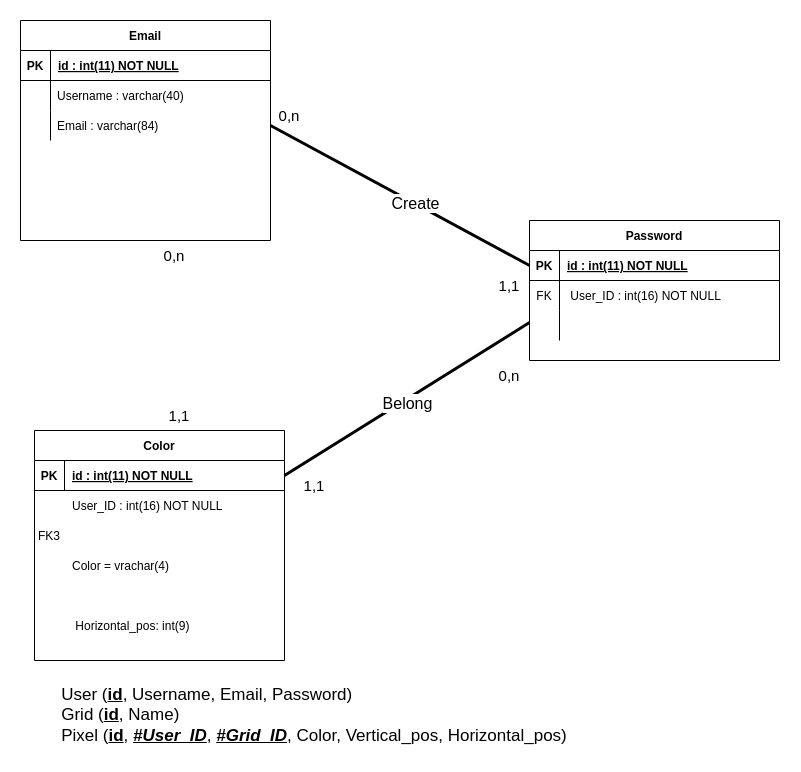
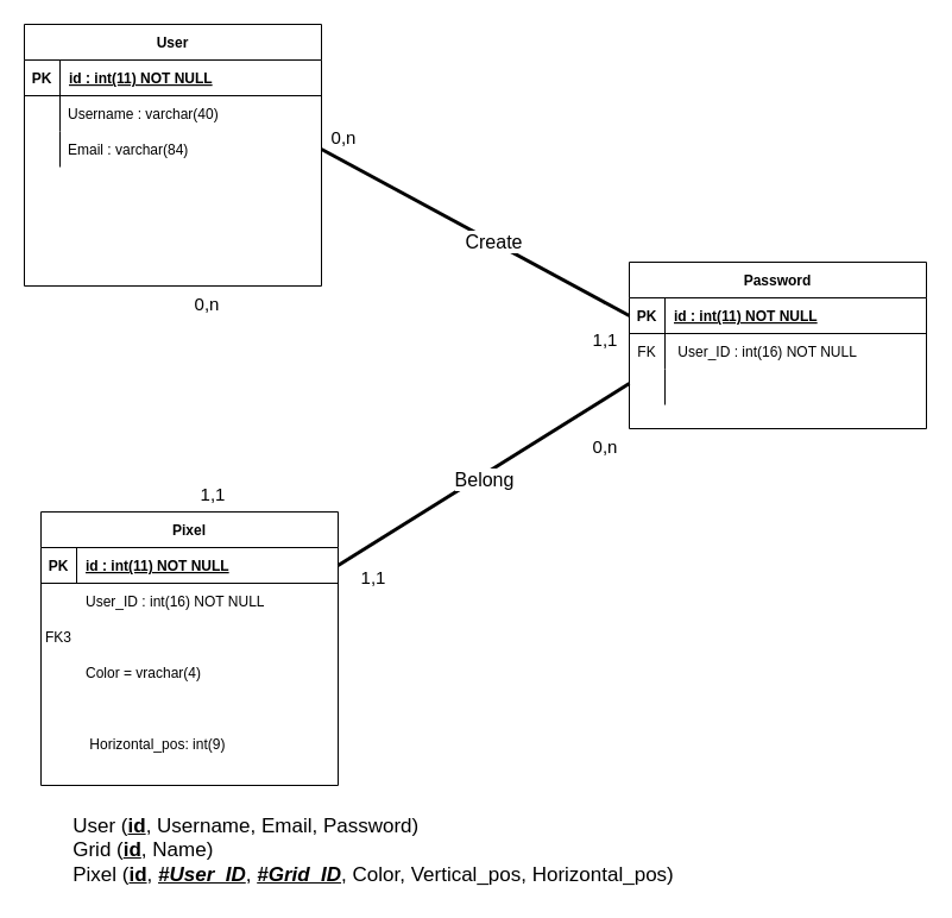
- <mxCell id="3" value="Email" style="shape=table;startSize=30;container=1;collapsible=1;childLayout=tableLayout;fixedRows=1;rowLines=0;fontStyle=1;align=center;resizeLast=1;" parent="1" vertex="1"><mxGeometry x="20" y="20" width="250" height="220" as="geometry" /></mxCell>
+ <mxCell id="3" value="User" style="shape=table;startSize=30;container=1;collapsible=1;childLayout=tableLayout;fixedRows=1;rowLines=0;fontStyle=1;align=center;resizeLast=1;" parent="1" vertex="1"><mxGeometry x="20" y="20" width="250" height="220" as="geometry" /></mxCell>
- <mxCell id="25" value="Color" style="shape=table;startSize=30;container=1;collapsible=1;childLayout=tableLayout;fixedRows=1;rowLines=0;fontStyle=1;align=center;resizeLast=1;" parent="1" vertex="1"><mxGeometry x="34" y="430" width="250" height="230" as="geometry" /></mxCell>
+ <mxCell id="25" value="Pixel" style="shape=table;startSize=30;container=1;collapsible=1;childLayout=tableLayout;fixedRows=1;rowLines=0;fontStyle=1;align=center;resizeLast=1;" parent="1" vertex="1"><mxGeometry x="34" y="430" width="250" height="230" as="geometry" /></mxCell>
